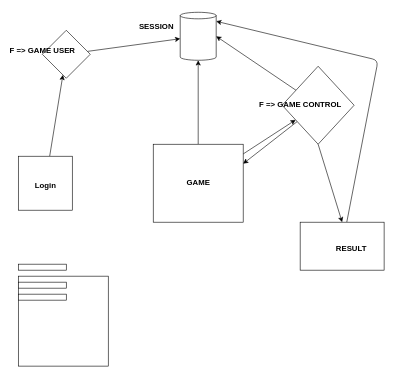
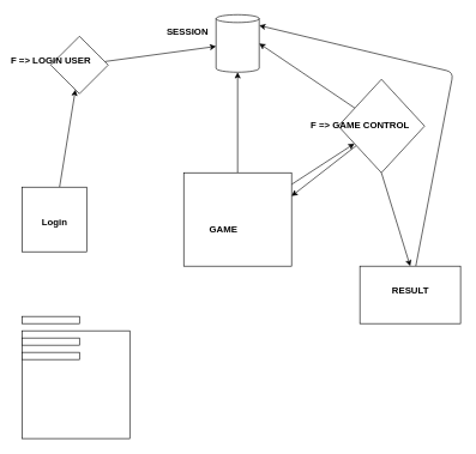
- <mxCell id="19" value="&lt;font style=&quot;font-size: 13px;&quot;&gt;F =&amp;gt; GAME USER&lt;/font&gt;" style="text;strokeColor=none;fillColor=none;html=1;fontSize=24;fontStyle=1;verticalAlign=middle;align=center;" vertex="1" parent="1"><mxGeometry x="20" y="60" width="100" height="40" as="geometry" /></mxCell>
+ <mxCell id="19" value="&lt;font style=&quot;font-size: 13px;&quot;&gt;F =&amp;gt; LOGIN USER&lt;/font&gt;" style="text;strokeColor=none;fillColor=none;html=1;fontSize=24;fontStyle=1;verticalAlign=middle;align=center;" vertex="1" parent="1"><mxGeometry x="20" y="60" width="100" height="40" as="geometry" /></mxCell>
- <mxCell id="15" value="&lt;font style=&quot;font-size: 13px;&quot;&gt;GAME&lt;br&gt;&lt;/font&gt;" style="text;strokeColor=none;fillColor=none;html=1;fontSize=24;fontStyle=1;verticalAlign=middle;align=center;" vertex="1" parent="1"><mxGeometry x="280" y="280" width="100" height="40" as="geometry" /></mxCell>
+ <mxCell id="15" value="&lt;font style=&quot;font-size: 13px;&quot;&gt;GAME&lt;br&gt;&lt;/font&gt;" style="text;strokeColor=none;fillColor=none;html=1;fontSize=24;fontStyle=1;verticalAlign=middle;align=center;" vertex="1" parent="1"><mxGeometry x="260" y="295" width="100" height="40" as="geometry" /></mxCell>
- <mxCell id="18" value="&lt;font style=&quot;font-size: 13px;&quot;&gt;RESULT&lt;br&gt;&lt;/font&gt;" style="text;strokeColor=none;fillColor=none;html=1;fontSize=24;fontStyle=1;verticalAlign=middle;align=center;" vertex="1" parent="1"><mxGeometry x="535" y="390" width="100" height="40" as="geometry" /></mxCell>
+ <mxCell id="18" value="&lt;font style=&quot;font-size: 13px;&quot;&gt;RESULT&lt;br&gt;&lt;/font&gt;" style="text;strokeColor=none;fillColor=none;html=1;fontSize=24;fontStyle=1;verticalAlign=middle;align=center;" vertex="1" parent="1"><mxGeometry x="520" y="380" width="100" height="40" as="geometry" /></mxCell>
